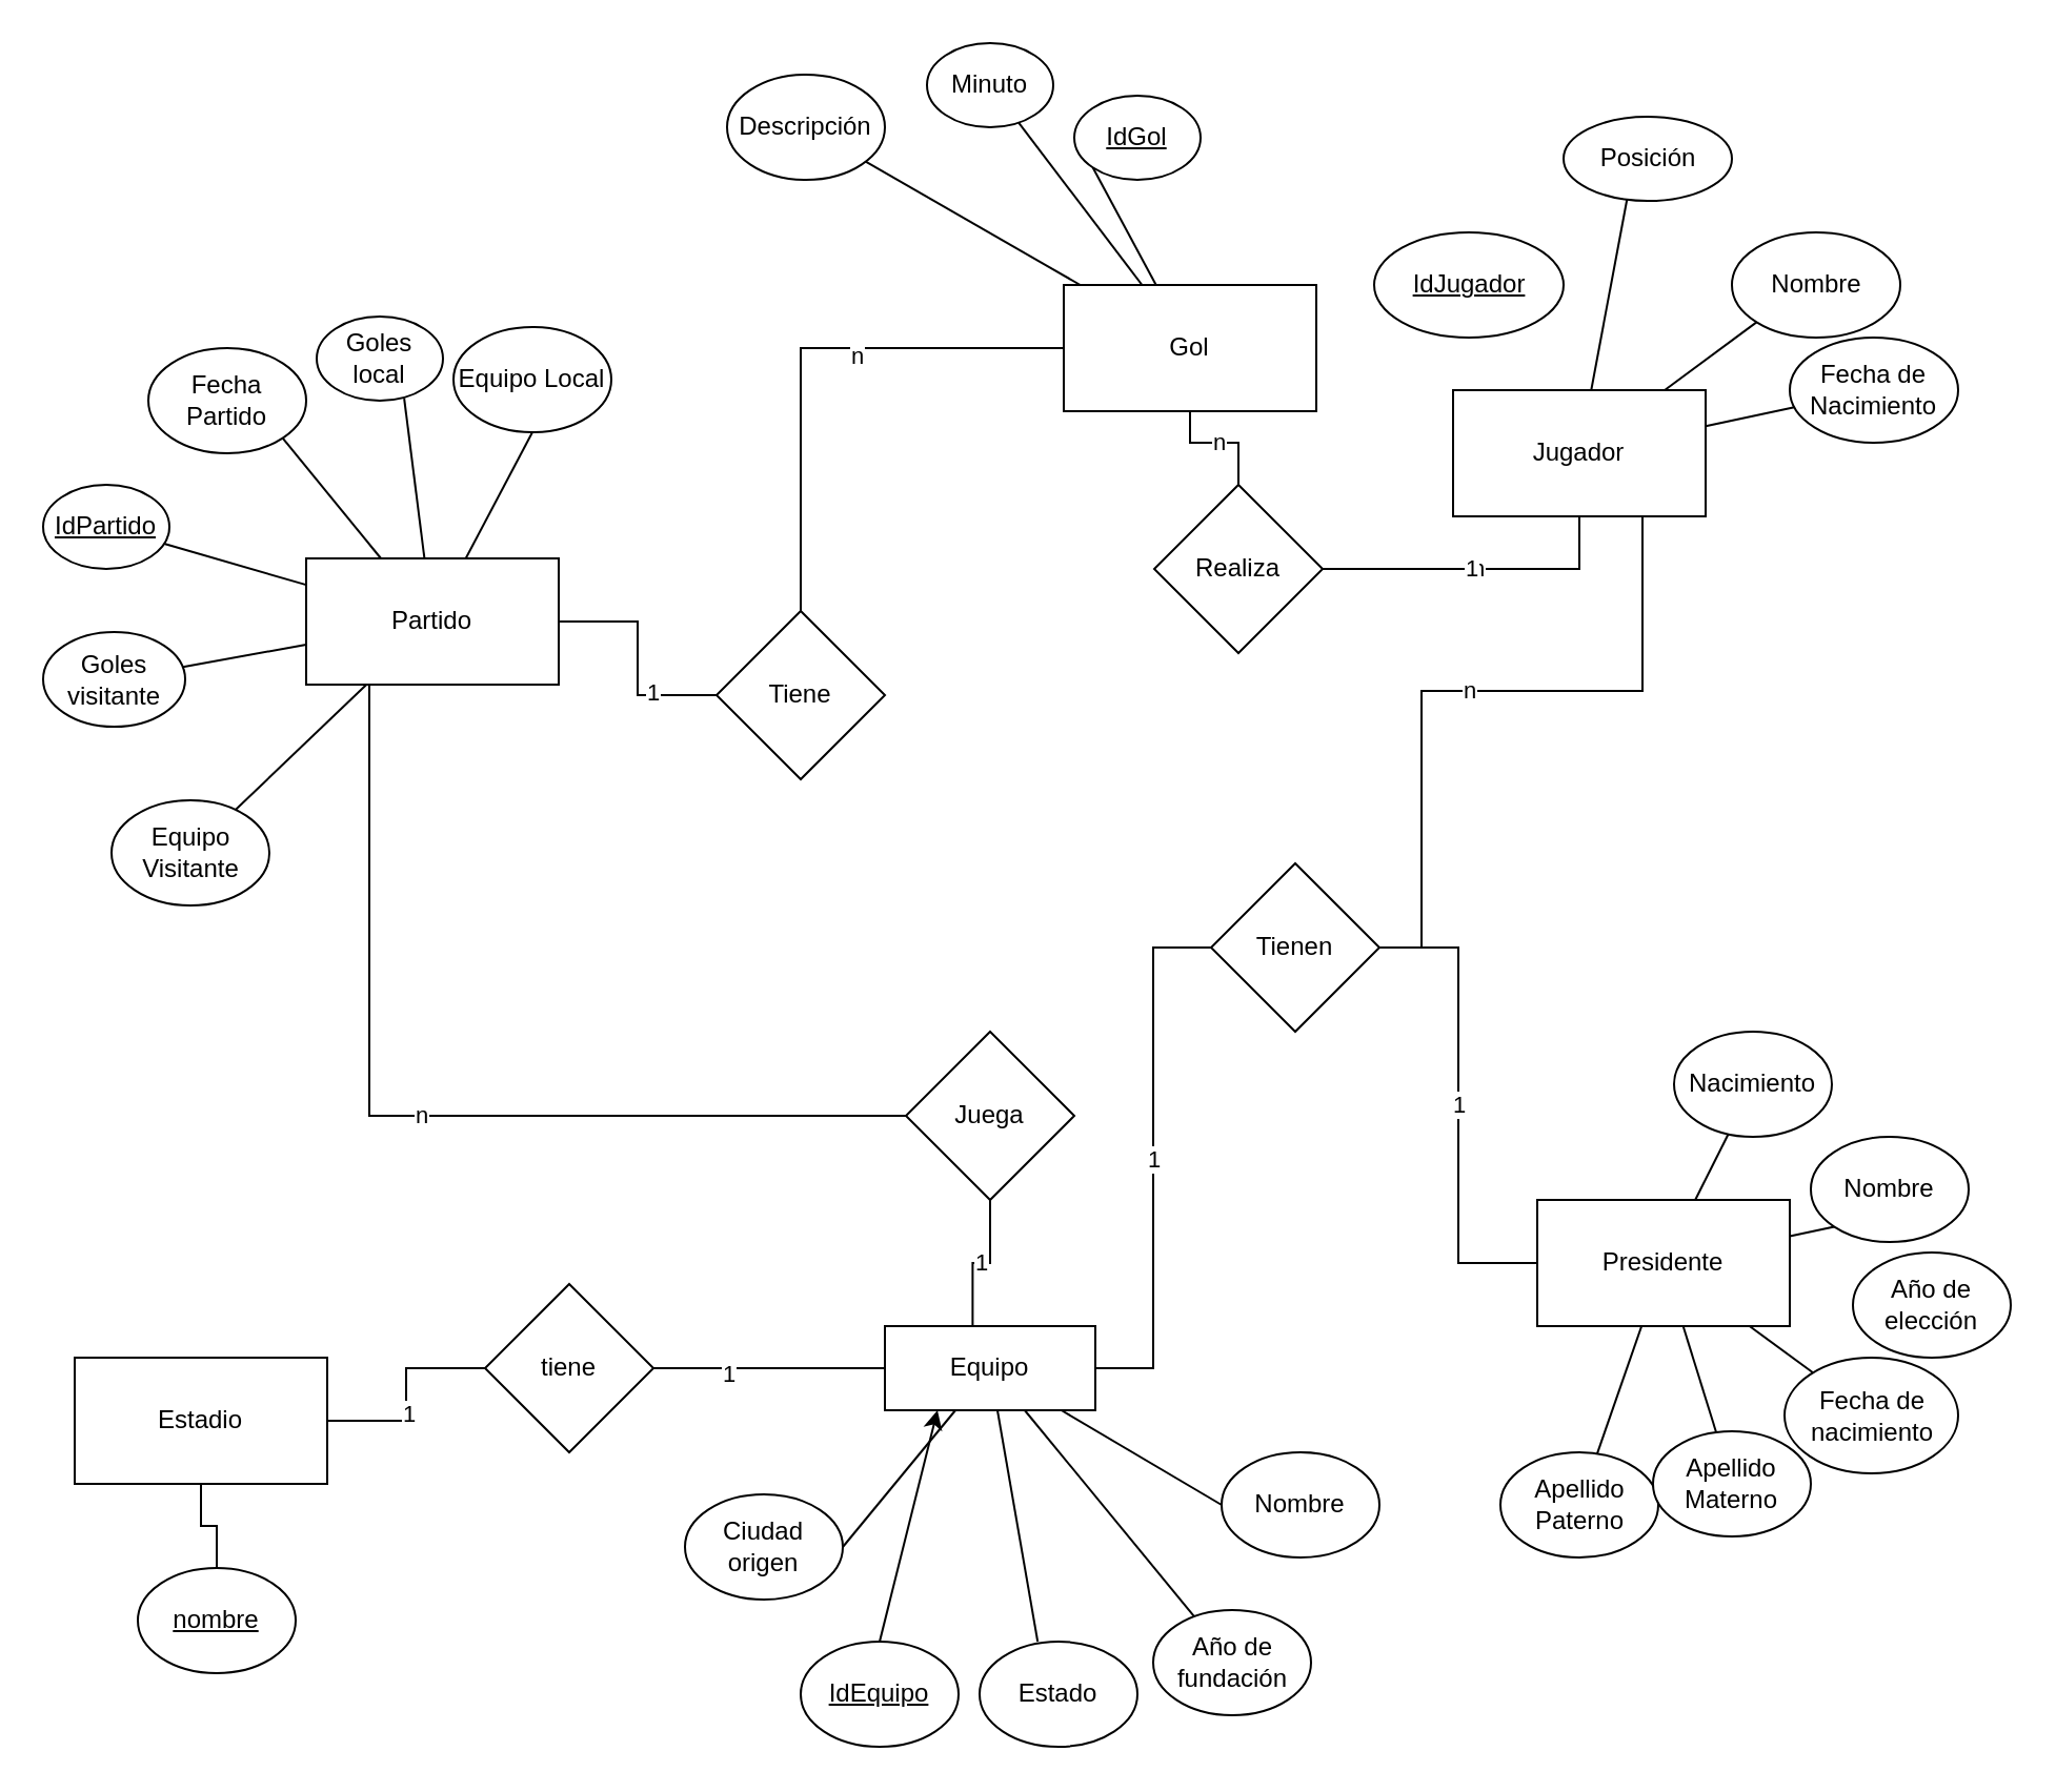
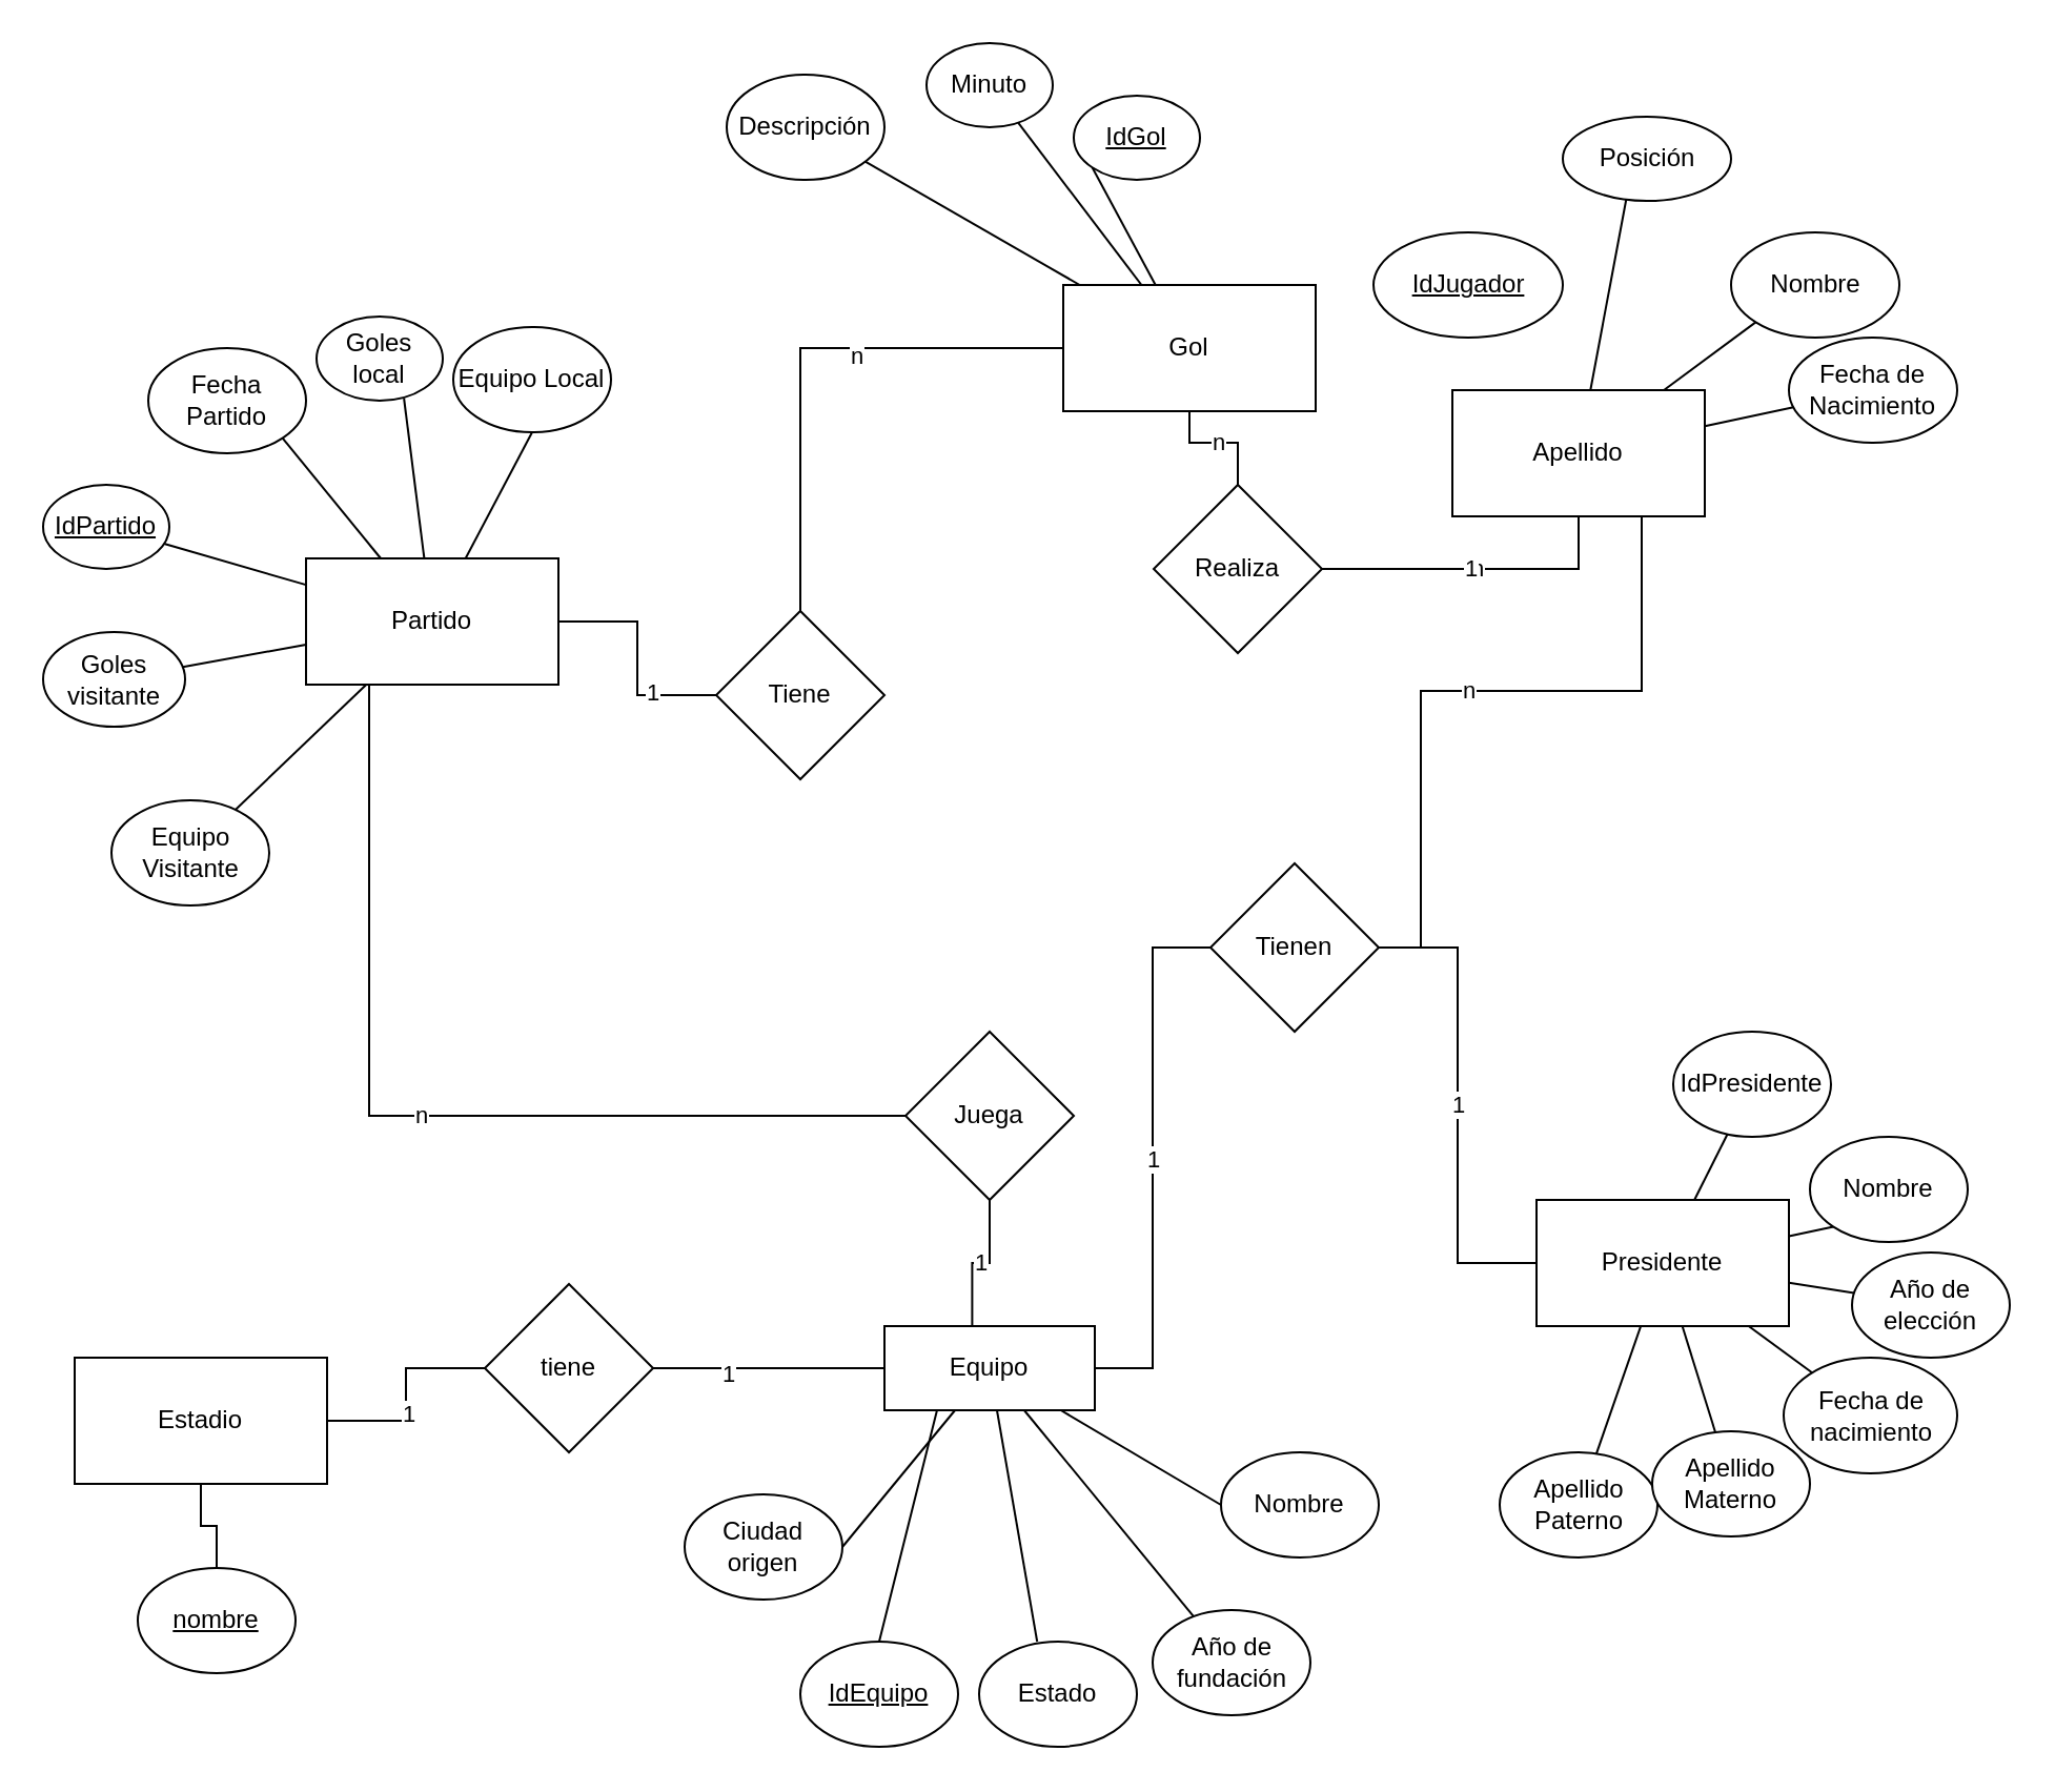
- <mxCell id="6" value="Jugador" style="rounded=0;whiteSpace=wrap;html=1;" parent="1" vertex="1"><mxGeometry x="690" y="185" width="120" height="60" as="geometry" /></mxCell>
+ <mxCell id="6" value="Apellido" style="rounded=0;whiteSpace=wrap;html=1;" parent="1" vertex="1"><mxGeometry x="690" y="185" width="120" height="60" as="geometry" /></mxCell>
- <mxCell id="53" value="Nacimiento" style="ellipse;whiteSpace=wrap;html=1;" parent="1" vertex="1"><mxGeometry x="795" y="490" width="75" height="50" as="geometry" /></mxCell>
+ <mxCell id="53" value="IdPresidente" style="ellipse;whiteSpace=wrap;html=1;" parent="1" vertex="1"><mxGeometry x="795" y="490" width="75" height="50" as="geometry" /></mxCell>
+ <mxCell id="30" style="edgeStyle=none;orthogonalLoop=1;jettySize=auto;html=1;endArrow=none;" parent="1" source="34" target="58" edge="1"><mxGeometry relative="1" as="geometry" /></mxCell>
- <mxCell id="69" value="" style="endArrow=classic;html=1;entryX=0.25;entryY=1;entryDx=0;entryDy=0;exitX=0.5;exitY=0;exitDx=0;exitDy=0;" parent="1" target="26" edge="1" source="39"><mxGeometry width="50" height="50" relative="1" as="geometry"><mxPoint x="397" y="741" as="sourcePoint" /><mxPoint x="450" y="710" as="targetPoint" /></mxGeometry></mxCell>
+ <mxCell id="69" value="" style="endArrow=none;html=1;entryX=0.25;entryY=1;entryDx=0;entryDy=0;exitX=0.5;exitY=0;exitDx=0;exitDy=0;" parent="1" target="26" edge="1" source="39"><mxGeometry width="50" height="50" relative="1" as="geometry"><mxPoint x="397" y="741" as="sourcePoint" /><mxPoint x="450" y="710" as="targetPoint" /></mxGeometry></mxCell>
